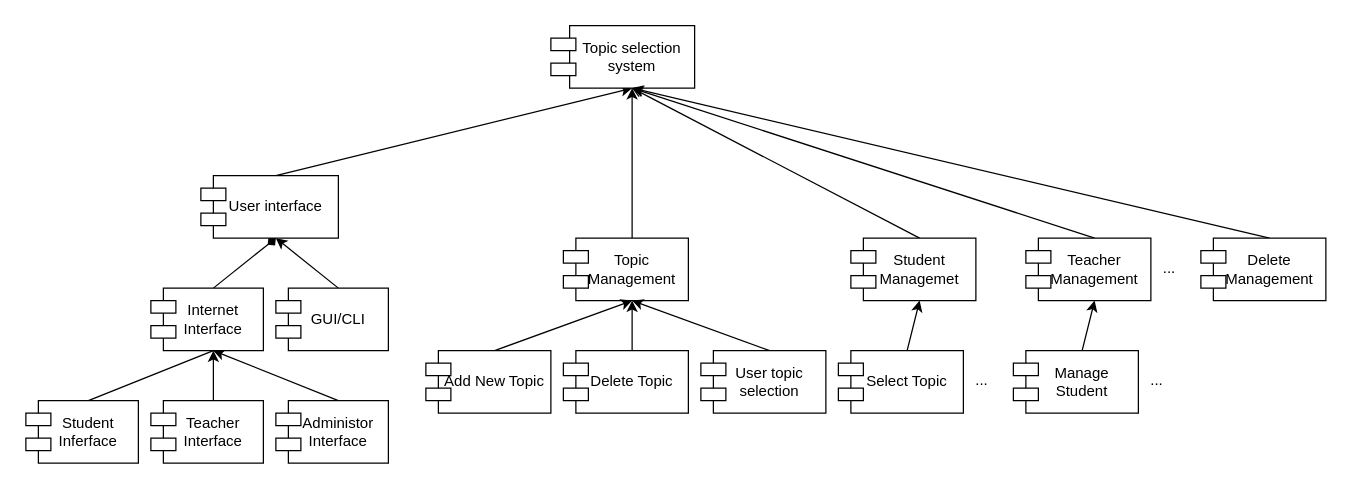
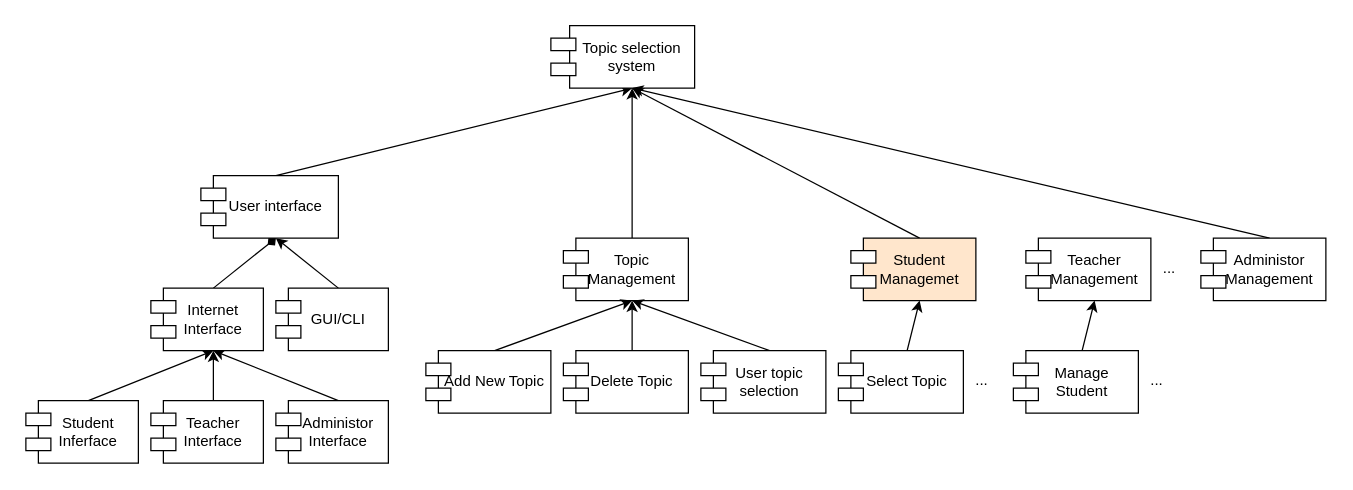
- <mxCell id="41" style="edgeStyle=none;html=1;exitX=0.5;exitY=0;exitDx=0;exitDy=0;entryX=0.5;entryY=1;entryDx=0;entryDy=0;endArrow=open;" edge="1" parent="1" source="42" target="26"><mxGeometry relative="1" as="geometry" /></mxCell>
+ <mxCell id="41" style="edgeStyle=none;html=1;exitX=0.5;exitY=0;exitDx=0;exitDy=0;entryX=0.5;entryY=1;entryDx=0;entryDy=0;" edge="1" parent="1" source="42" target="26"><mxGeometry relative="1" as="geometry" /></mxCell>
- <mxCell id="45" style="edgeStyle=none;html=1;exitX=0.5;exitY=0;exitDx=0;exitDy=0;entryX=0.5;entryY=1;entryDx=0;entryDy=0;" edge="1" parent="1" source="46" target="26"><mxGeometry relative="1" as="geometry" /></mxCell>
- <mxCell id="42" value="Student Managemet" style="rounded=0;whiteSpace=wrap;html=1;" vertex="1" parent="1"><mxGeometry x="690" y="190" width="90" height="50" as="geometry" /></mxCell>
+ <mxCell id="42" value="Student Managemet" style="rounded=0;whiteSpace=wrap;html=1;fillColor=#ffe6cc;" vertex="1" parent="1"><mxGeometry x="690" y="190" width="90" height="50" as="geometry" /></mxCell>
- <mxCell id="50" value="Delete Management" style="rounded=0;whiteSpace=wrap;html=1;" vertex="1" parent="1"><mxGeometry x="970" y="190" width="90" height="50" as="geometry" /></mxCell>
+ <mxCell id="50" value="Administor Management" style="rounded=0;whiteSpace=wrap;html=1;" vertex="1" parent="1"><mxGeometry x="970" y="190" width="90" height="50" as="geometry" /></mxCell>
- <mxCell id="2" style="edgeStyle=none;html=1;exitX=0.5;exitY=0;exitDx=0;exitDy=0;entryX=0.5;entryY=1;entryDx=0;entryDy=0;entryPerimeter=0;endArrow=none;" edge="1" parent="1" source="3" target="9"><mxGeometry relative="1" as="geometry" /></mxCell>
+ <mxCell id="2" style="edgeStyle=none;html=1;exitX=0.5;exitY=0;exitDx=0;exitDy=0;entryX=0.5;entryY=1;entryDx=0;entryDy=0;entryPerimeter=0;" edge="1" parent="1" source="3" target="9"><mxGeometry relative="1" as="geometry" /></mxCell>
